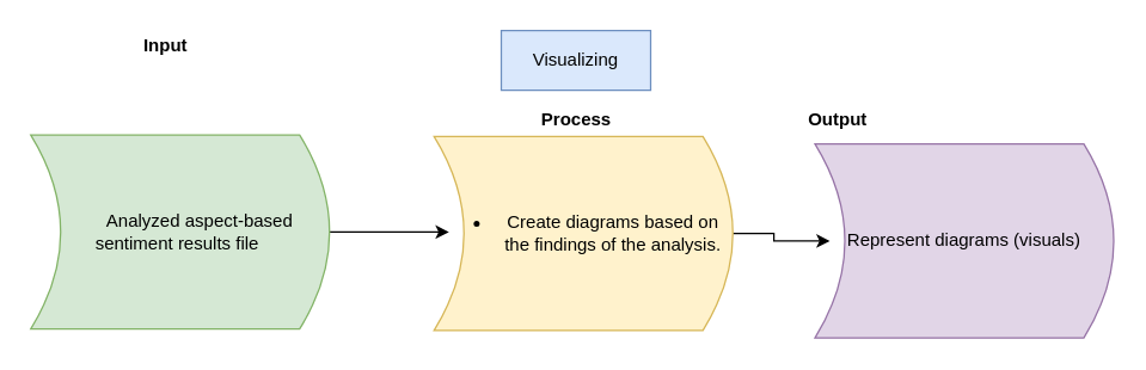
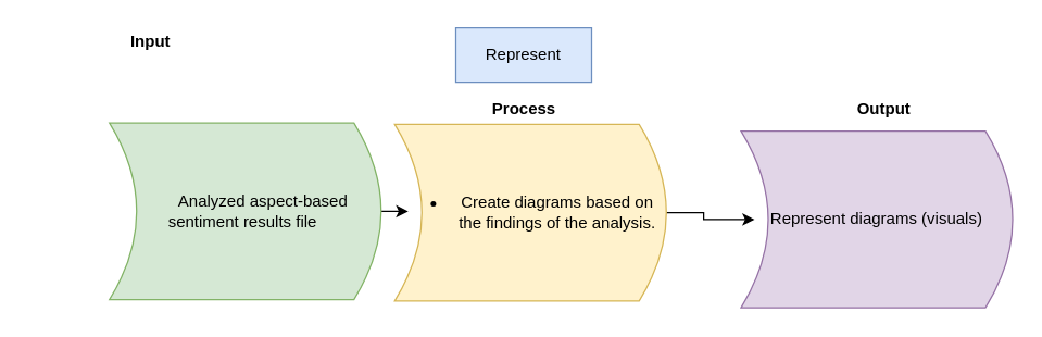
- <mxCell id="4" value="Visualizing" style="text;html=1;strokeColor=#6c8ebf;fillColor=#dae8fc;align=center;verticalAlign=middle;whiteSpace=wrap;rounded=0;" parent="1" vertex="1"><mxGeometry x="335" y="20" width="100" height="40" as="geometry" /></mxCell>
+ <mxCell id="4" value="Represent" style="text;html=1;strokeColor=#6c8ebf;fillColor=#dae8fc;align=center;verticalAlign=middle;whiteSpace=wrap;rounded=0;" parent="1" vertex="1"><mxGeometry x="335" y="20" width="100" height="40" as="geometry" /></mxCell>
- <mxCell id="9" value="Output" style="text;html=1;align=center;verticalAlign=middle;resizable=0;points=[];autosize=1;strokeColor=none;fillColor=none;fontStyle=1" parent="1" vertex="1"><mxGeometry x="535" y="70" width="50" height="20" as="geometry" /></mxCell>
+ <mxCell id="9" value="Output" style="text;html=1;align=center;verticalAlign=middle;resizable=0;points=[];autosize=1;strokeColor=none;fillColor=none;fontStyle=1" parent="1" vertex="1"><mxGeometry x="625" y="70" width="50" height="20" as="geometry" /></mxCell>
- <mxCell id="3" value="&lt;span style=&quot;white-space: pre&quot;&gt;&#09;&lt;/span&gt;Analyzed aspect-based sentiment results file&amp;nbsp;" style="shape=dataStorage;whiteSpace=wrap;html=1;fixedSize=1;direction=west;fillColor=#d5e8d4;strokeColor=#82b366;" parent="1" vertex="1"><mxGeometry x="20" y="90" width="200" height="130" as="geometry" /></mxCell>
+ <mxCell id="3" value="&lt;span style=&quot;white-space: pre&quot;&gt;&#09;&lt;/span&gt;Analyzed aspect-based sentiment results file&amp;nbsp;" style="shape=dataStorage;whiteSpace=wrap;html=1;fixedSize=1;direction=west;fillColor=#d5e8d4;strokeColor=#82b366;" parent="1" vertex="1"><mxGeometry x="80" y="90" width="200" height="130" as="geometry" /></mxCell>
